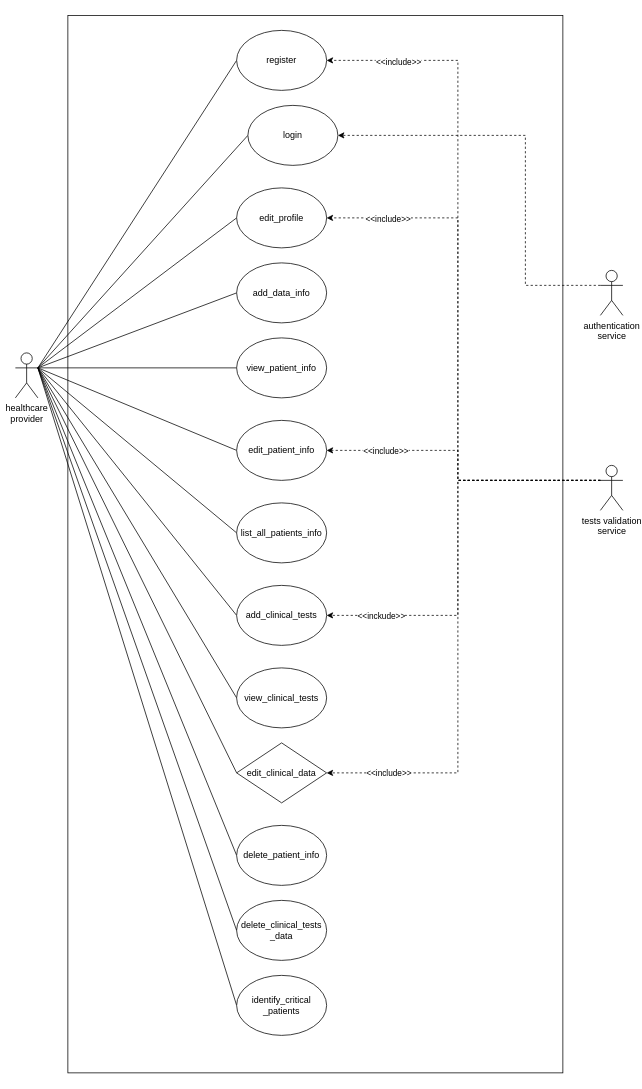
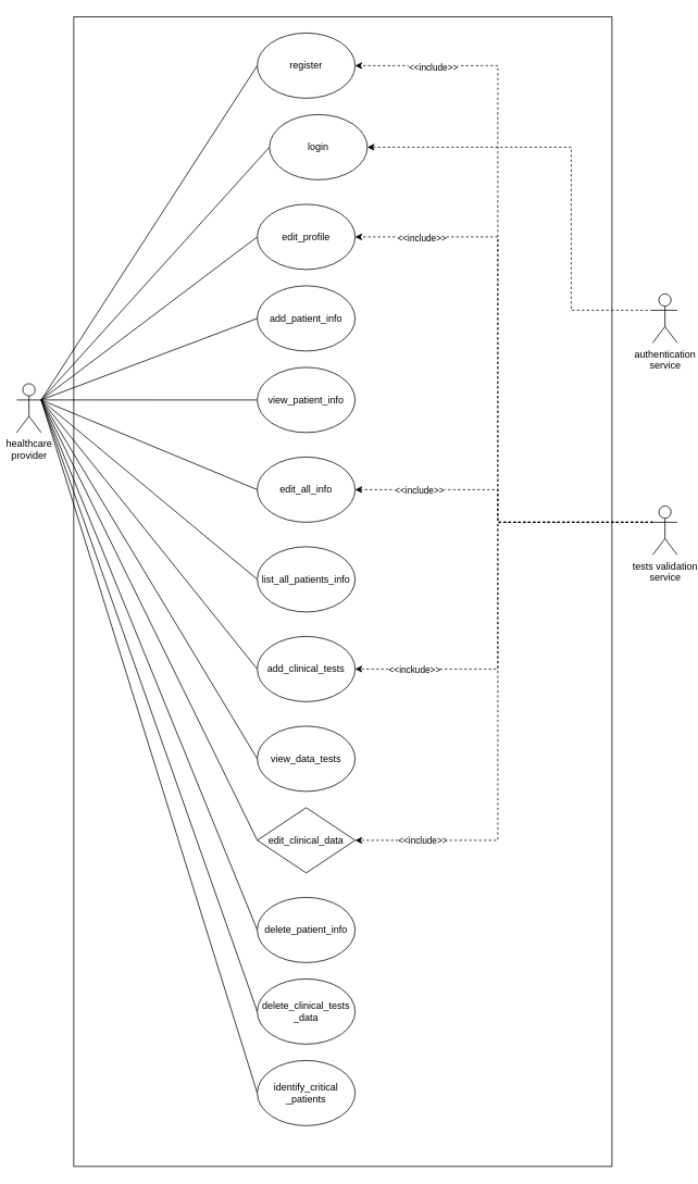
- <mxCell id="17" value="add_data_info" style="ellipse;whiteSpace=wrap;html=1;" vertex="1" parent="1"><mxGeometry x="315" y="350" width="120" height="80" as="geometry" /></mxCell>
+ <mxCell id="17" value="add_patient_info" style="ellipse;whiteSpace=wrap;html=1;" vertex="1" parent="1"><mxGeometry x="315" y="350" width="120" height="80" as="geometry" /></mxCell>
- <mxCell id="41" value="edit_patient_info" style="ellipse;whiteSpace=wrap;html=1;" vertex="1" parent="1"><mxGeometry x="315" y="560" width="120" height="80" as="geometry" /></mxCell>
+ <mxCell id="41" value="edit_all_info" style="ellipse;whiteSpace=wrap;html=1;" vertex="1" parent="1"><mxGeometry x="315" y="560" width="120" height="80" as="geometry" /></mxCell>
- <mxCell id="21" value="view_clinical_tests" style="ellipse;whiteSpace=wrap;html=1;" vertex="1" parent="1"><mxGeometry x="315" y="890" width="120" height="80" as="geometry" /></mxCell>
+ <mxCell id="21" value="view_data_tests" style="ellipse;whiteSpace=wrap;html=1;" vertex="1" parent="1"><mxGeometry x="315" y="890" width="120" height="80" as="geometry" /></mxCell>
